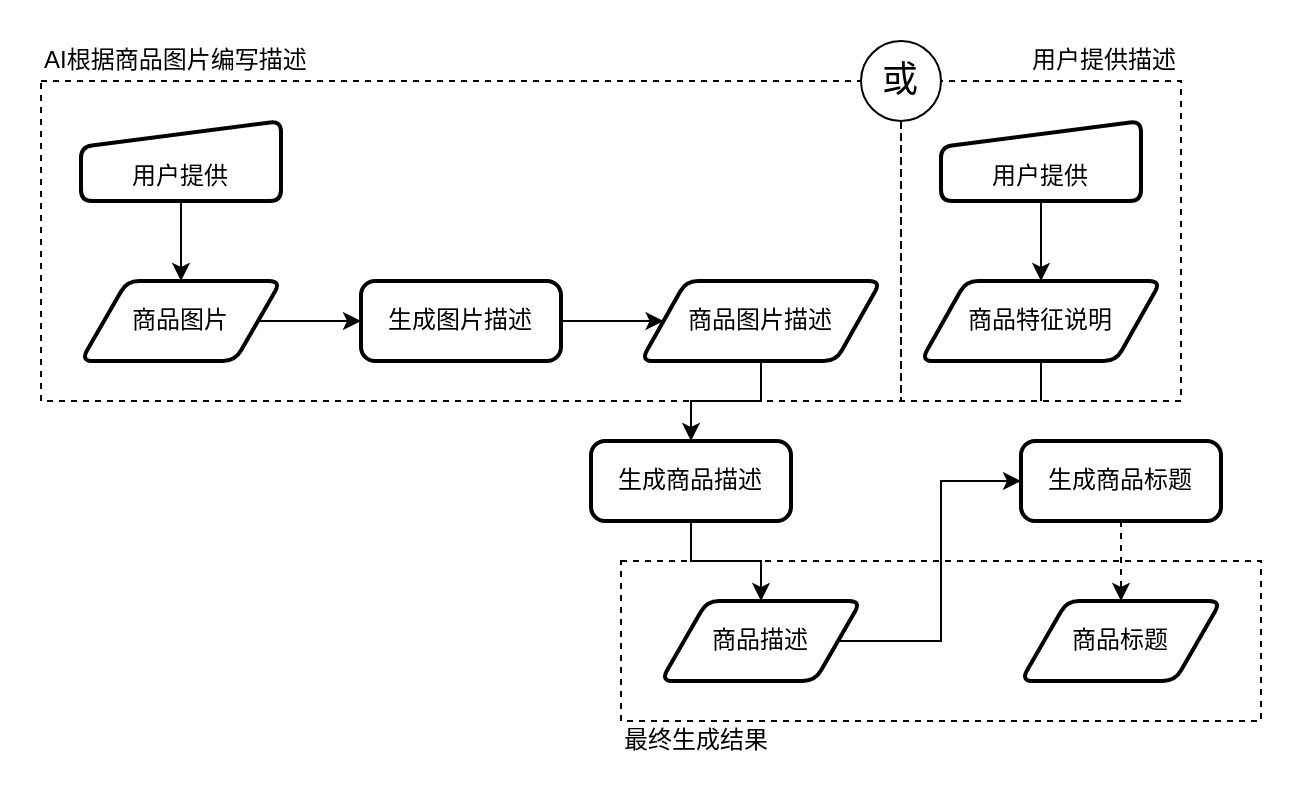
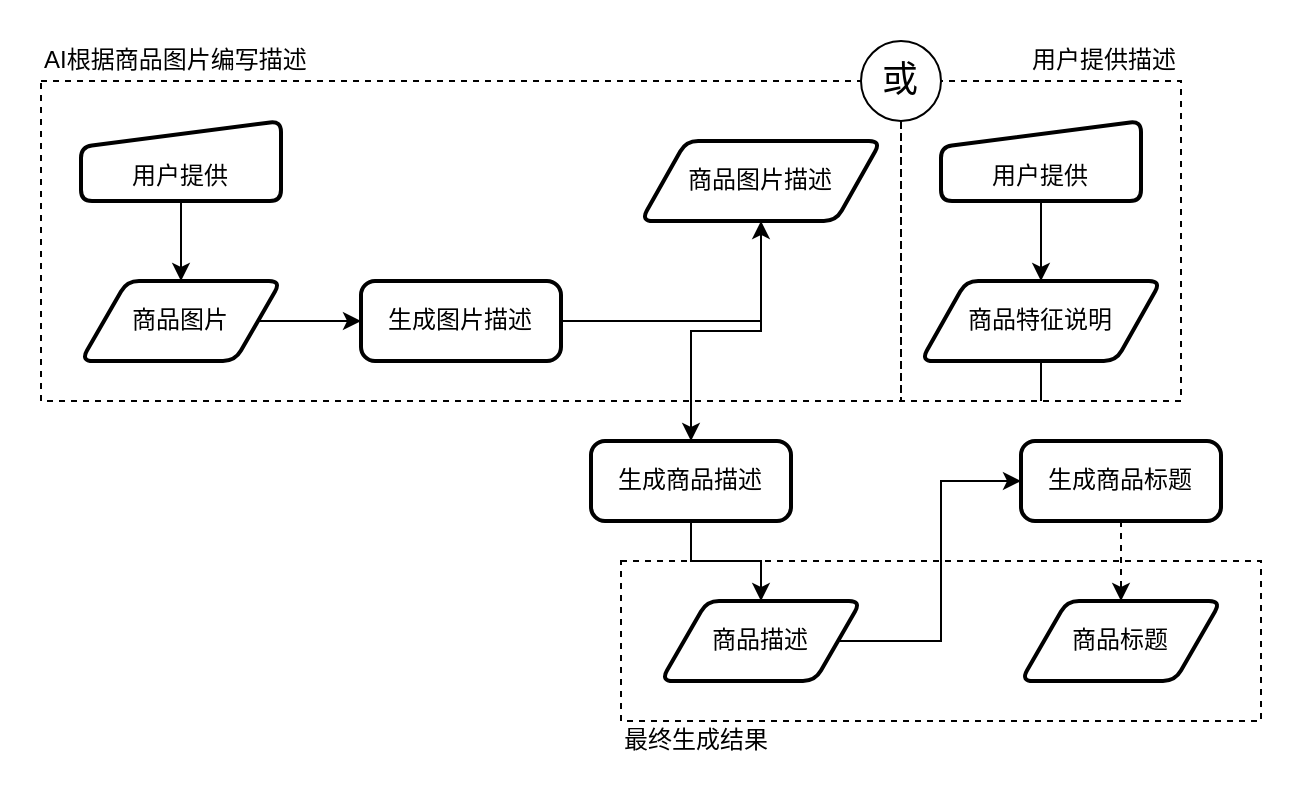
- <mxCell id="10" value="商品图片描述" style="shape=parallelogram;html=1;strokeWidth=2;perimeter=parallelogramPerimeter;whiteSpace=wrap;rounded=1;arcSize=12;size=0.188;" vertex="1" parent="1"><mxGeometry x="320" y="140" width="120" height="40" as="geometry" /></mxCell>
+ <mxCell id="10" value="商品图片描述" style="shape=parallelogram;html=1;strokeWidth=2;perimeter=parallelogramPerimeter;whiteSpace=wrap;rounded=1;arcSize=12;size=0.188;" vertex="1" parent="1"><mxGeometry x="320" y="70" width="120" height="40" as="geometry" /></mxCell>
